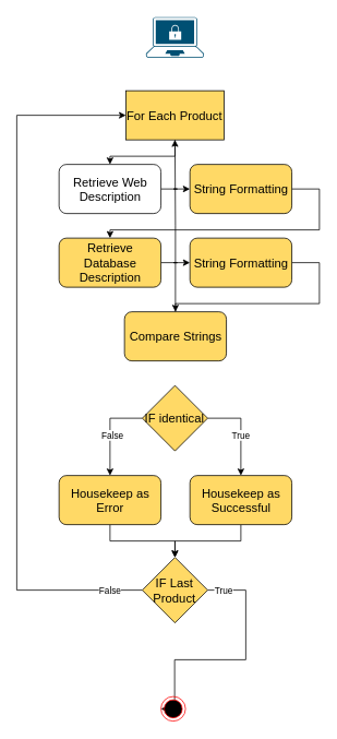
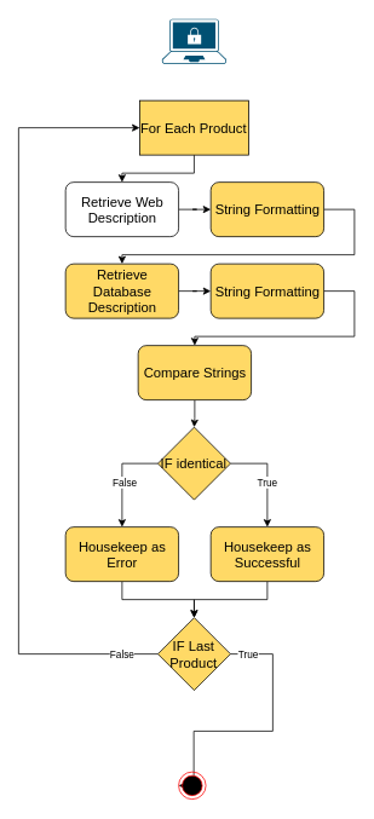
- <mxCell id="13" style="edgeStyle=orthogonalEdgeStyle;rounded=0;orthogonalLoop=1;jettySize=auto;html=1;" edge="1" parent="1" source="14" target="6"><mxGeometry relative="1" as="geometry" /></mxCell>
+ <mxCell id="13" style="edgeStyle=orthogonalEdgeStyle;rounded=0;orthogonalLoop=1;jettySize=auto;html=1;" edge="1" parent="1" source="14" target="19"><mxGeometry relative="1" as="geometry" /></mxCell>
